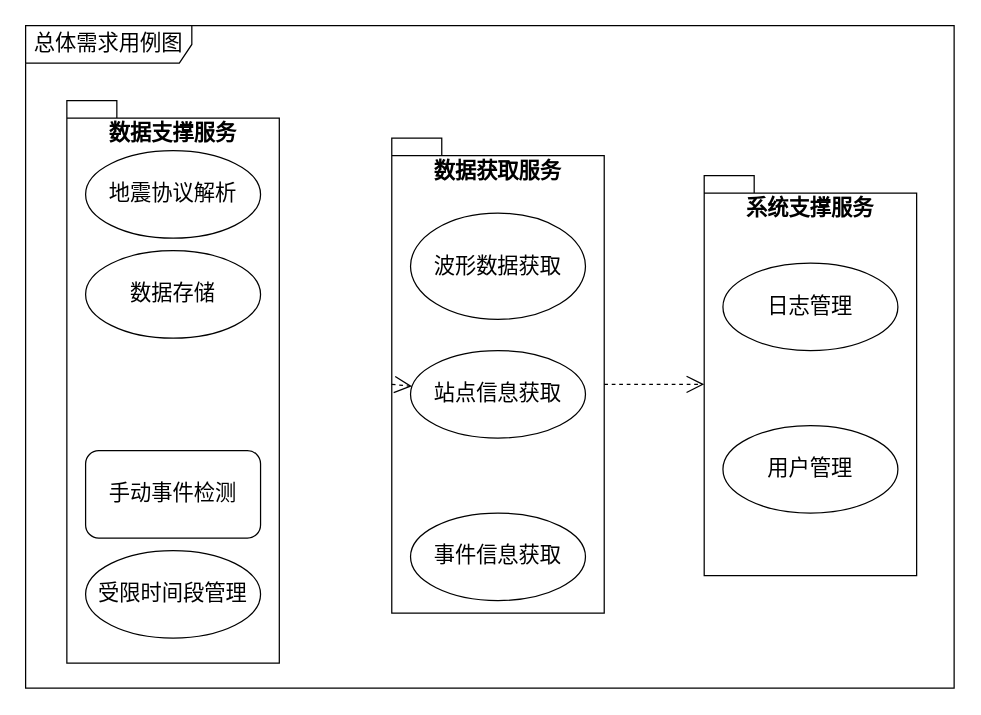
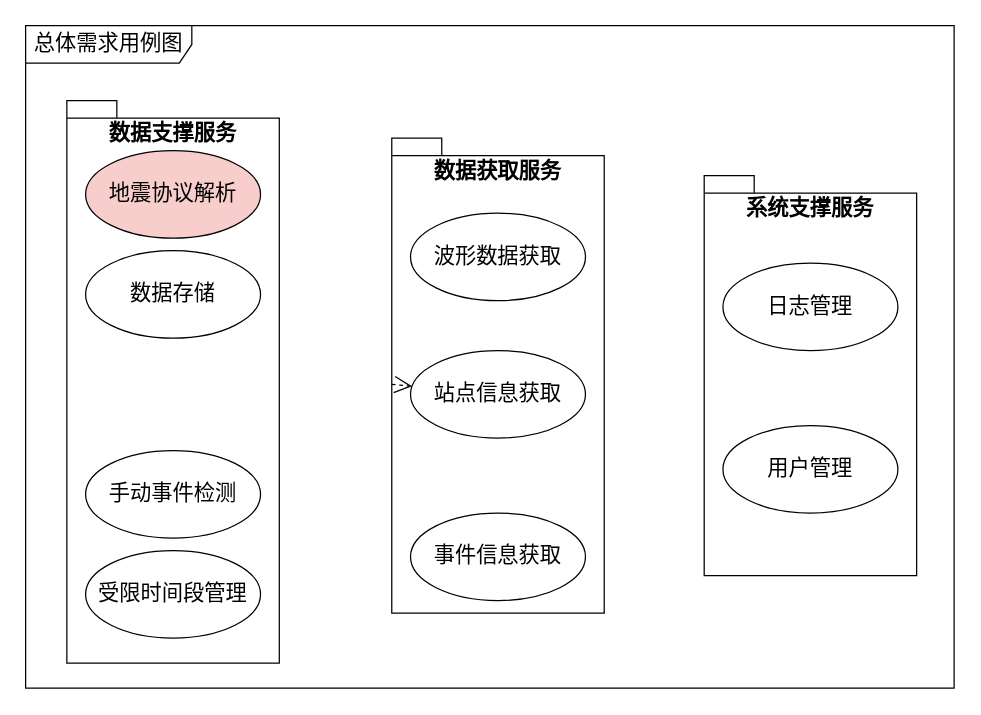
- <mxCell id="4" value="地震协议解析" style="ellipse;whiteSpace=wrap;html=1;fontSize=17;" parent="1" vertex="1"><mxGeometry x="68" y="120" width="140" height="70" as="geometry" /></mxCell>
+ <mxCell id="4" value="地震协议解析" style="ellipse;whiteSpace=wrap;html=1;fontSize=17;fillColor=#f8cecc;" parent="1" vertex="1"><mxGeometry x="68" y="120" width="140" height="70" as="geometry" /></mxCell>
- <mxCell id="9" value="波形数据获取" style="ellipse;whiteSpace=wrap;html=1;fontSize=17;" parent="1" vertex="1"><mxGeometry x="328" y="170" width="140" height="85" as="geometry" /></mxCell>
+ <mxCell id="9" value="波形数据获取" style="ellipse;whiteSpace=wrap;html=1;fontSize=17;" parent="1" vertex="1"><mxGeometry x="328" y="170" width="140" height="70" as="geometry" /></mxCell>
- <mxCell id="16" value="" style="endArrow=open;endSize=12;dashed=1;html=1;rounded=0;exitX=0;exitY=0;exitDx=170;exitDy=197;exitPerimeter=0;entryX=0;entryY=0;entryDx=0;entryDy=167;entryPerimeter=0;fontSize=17;" parent="1" source="8" target="12" edge="1"><mxGeometry width="160" relative="1" as="geometry"><mxPoint x="323" y="317" as="sourcePoint" /><mxPoint x="233" y="315" as="targetPoint" /></mxGeometry></mxCell>
- <mxCell id="6" value="手动事件检测" style="whiteSpace=wrap;html=1;fontSize=17;rounded=1;" parent="1" vertex="1"><mxGeometry x="68" y="360" width="140" height="70" as="geometry" /></mxCell>
+ <mxCell id="6" value="手动事件检测" style="ellipse;whiteSpace=wrap;html=1;fontSize=17;" parent="1" vertex="1"><mxGeometry x="68" y="360" width="140" height="70" as="geometry" /></mxCell>
